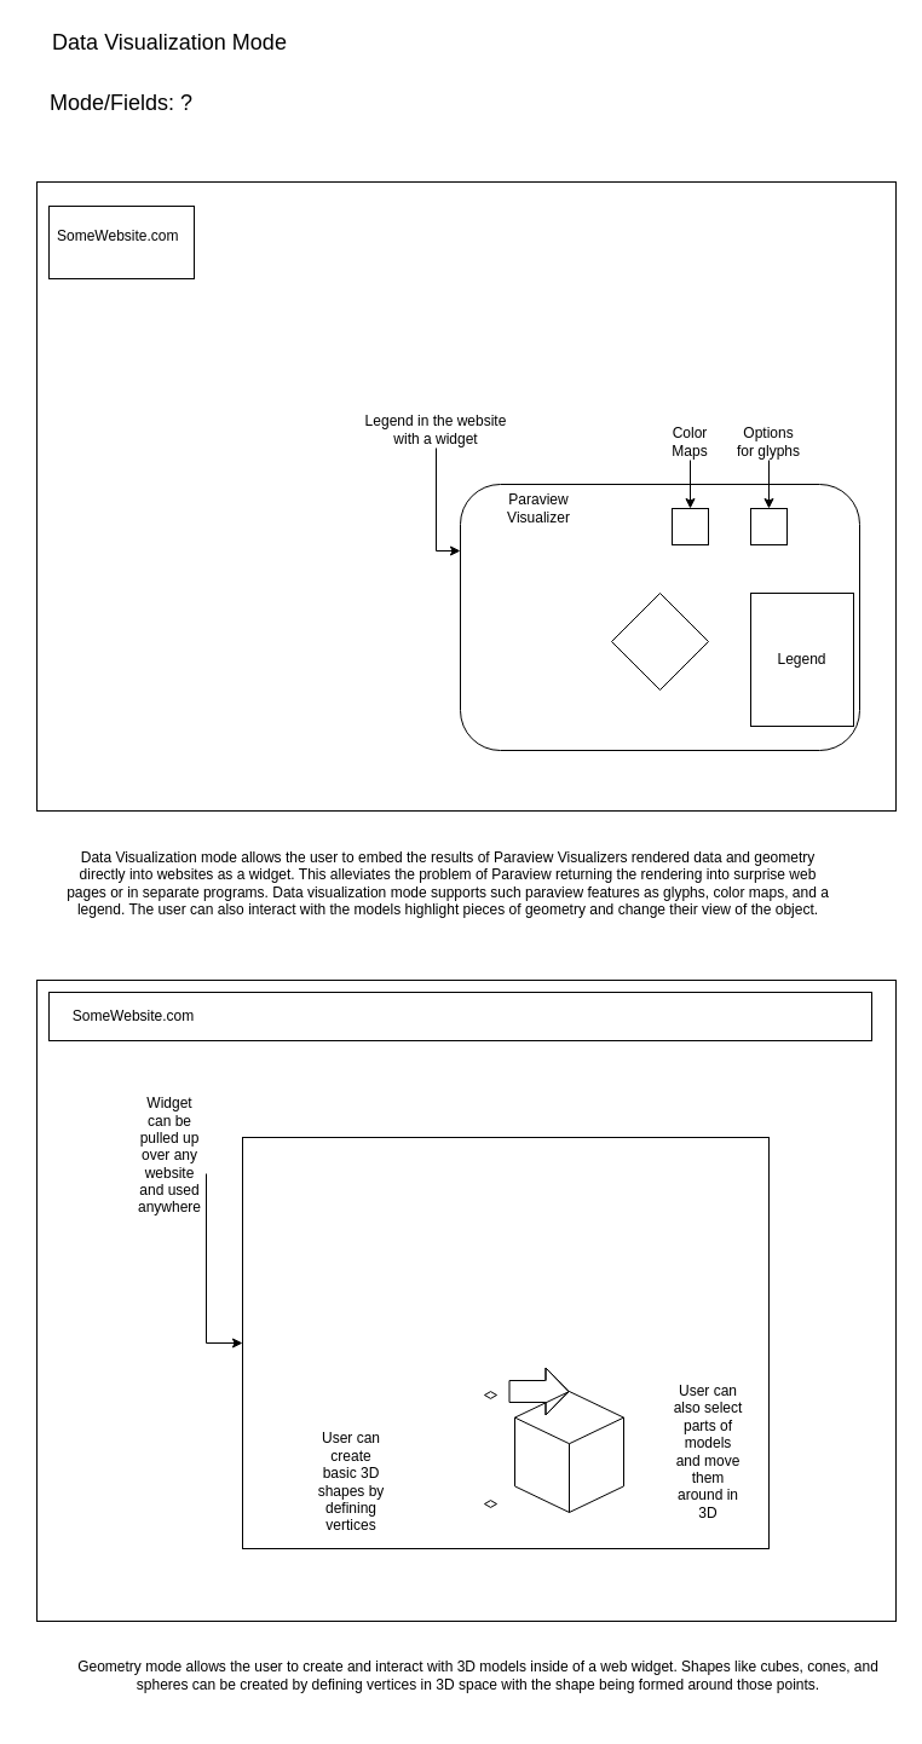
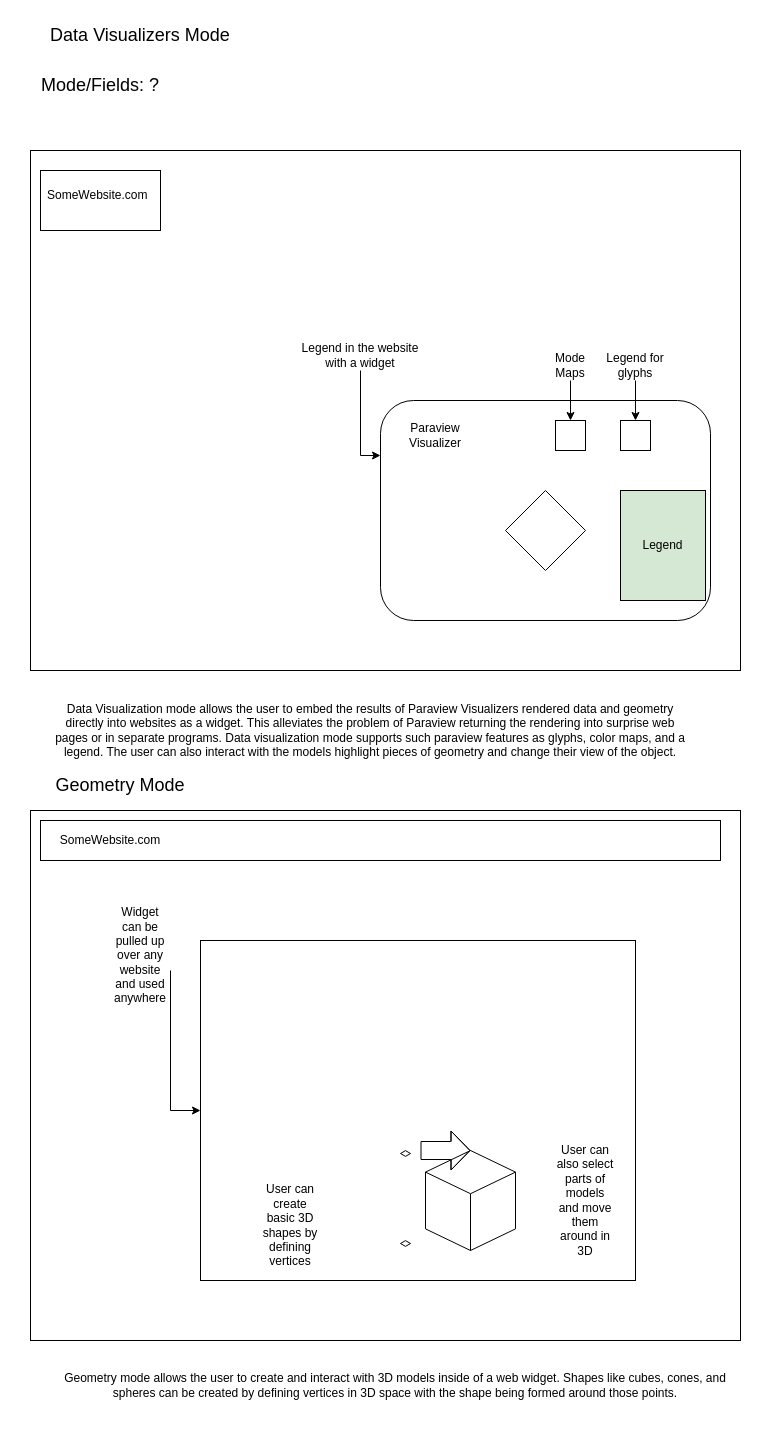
- <mxCell id="2" value="Data Visualization Mode" style="text;html=1;strokeColor=none;fillColor=none;align=center;verticalAlign=middle;whiteSpace=wrap;rounded=0;fontSize=18;" parent="1" vertex="1"><mxGeometry x="20" y="20" width="240" height="30" as="geometry" /></mxCell>
+ <mxCell id="2" value="Data Visualizers Mode" style="text;html=1;strokeColor=none;fillColor=none;align=center;verticalAlign=middle;whiteSpace=wrap;rounded=0;fontSize=18;" parent="1" vertex="1"><mxGeometry x="20" y="20" width="240" height="30" as="geometry" /></mxCell>
- <mxCell id="15" value="Color Maps" style="text;html=1;strokeColor=none;fillColor=none;align=center;verticalAlign=middle;whiteSpace=wrap;rounded=0;" parent="1" vertex="1"><mxGeometry x="540" y="350" width="60" height="30" as="geometry" /></mxCell>
+ <mxCell id="15" value="Mode Maps" style="text;html=1;strokeColor=none;fillColor=none;align=center;verticalAlign=middle;whiteSpace=wrap;rounded=0;" parent="1" vertex="1"><mxGeometry x="540" y="350" width="60" height="30" as="geometry" /></mxCell>
- <mxCell id="13" value="Options for glyphs" style="text;html=1;strokeColor=none;fillColor=none;align=center;verticalAlign=middle;whiteSpace=wrap;rounded=0;" parent="1" vertex="1"><mxGeometry x="605" y="350" width="60" height="30" as="geometry" /></mxCell>
+ <mxCell id="13" value="Legend for glyphs" style="text;html=1;strokeColor=none;fillColor=none;align=center;verticalAlign=middle;whiteSpace=wrap;rounded=0;" parent="1" vertex="1"><mxGeometry x="605" y="350" width="60" height="30" as="geometry" /></mxCell>
- <mxCell id="8" value="Paraview Visualizer" style="text;html=1;strokeColor=none;fillColor=none;align=center;verticalAlign=middle;whiteSpace=wrap;rounded=0;" parent="1" vertex="1"><mxGeometry x="415" y="405" width="60" height="30" as="geometry" /></mxCell>
+ <mxCell id="8" value="Paraview Visualizer" style="text;html=1;strokeColor=none;fillColor=none;align=center;verticalAlign=middle;whiteSpace=wrap;rounded=0;" parent="1" vertex="1"><mxGeometry x="405" y="420" width="60" height="30" as="geometry" /></mxCell>
- <mxCell id="9" value="Legend" style="rounded=0;whiteSpace=wrap;html=1;" parent="1" vertex="1"><mxGeometry x="620" y="490" width="85" height="110" as="geometry" /></mxCell>
+ <mxCell id="9" value="Legend" style="rounded=0;whiteSpace=wrap;html=1;fillColor=#d5e8d4;" parent="1" vertex="1"><mxGeometry x="620" y="490" width="85" height="110" as="geometry" /></mxCell>
+ <mxCell id="3" value="Geometry Mode" style="text;html=1;strokeColor=none;fillColor=none;align=center;verticalAlign=middle;whiteSpace=wrap;rounded=0;fontSize=18;" parent="1" vertex="1"><mxGeometry x="30" y="770" width="180" height="30" as="geometry" /></mxCell>
